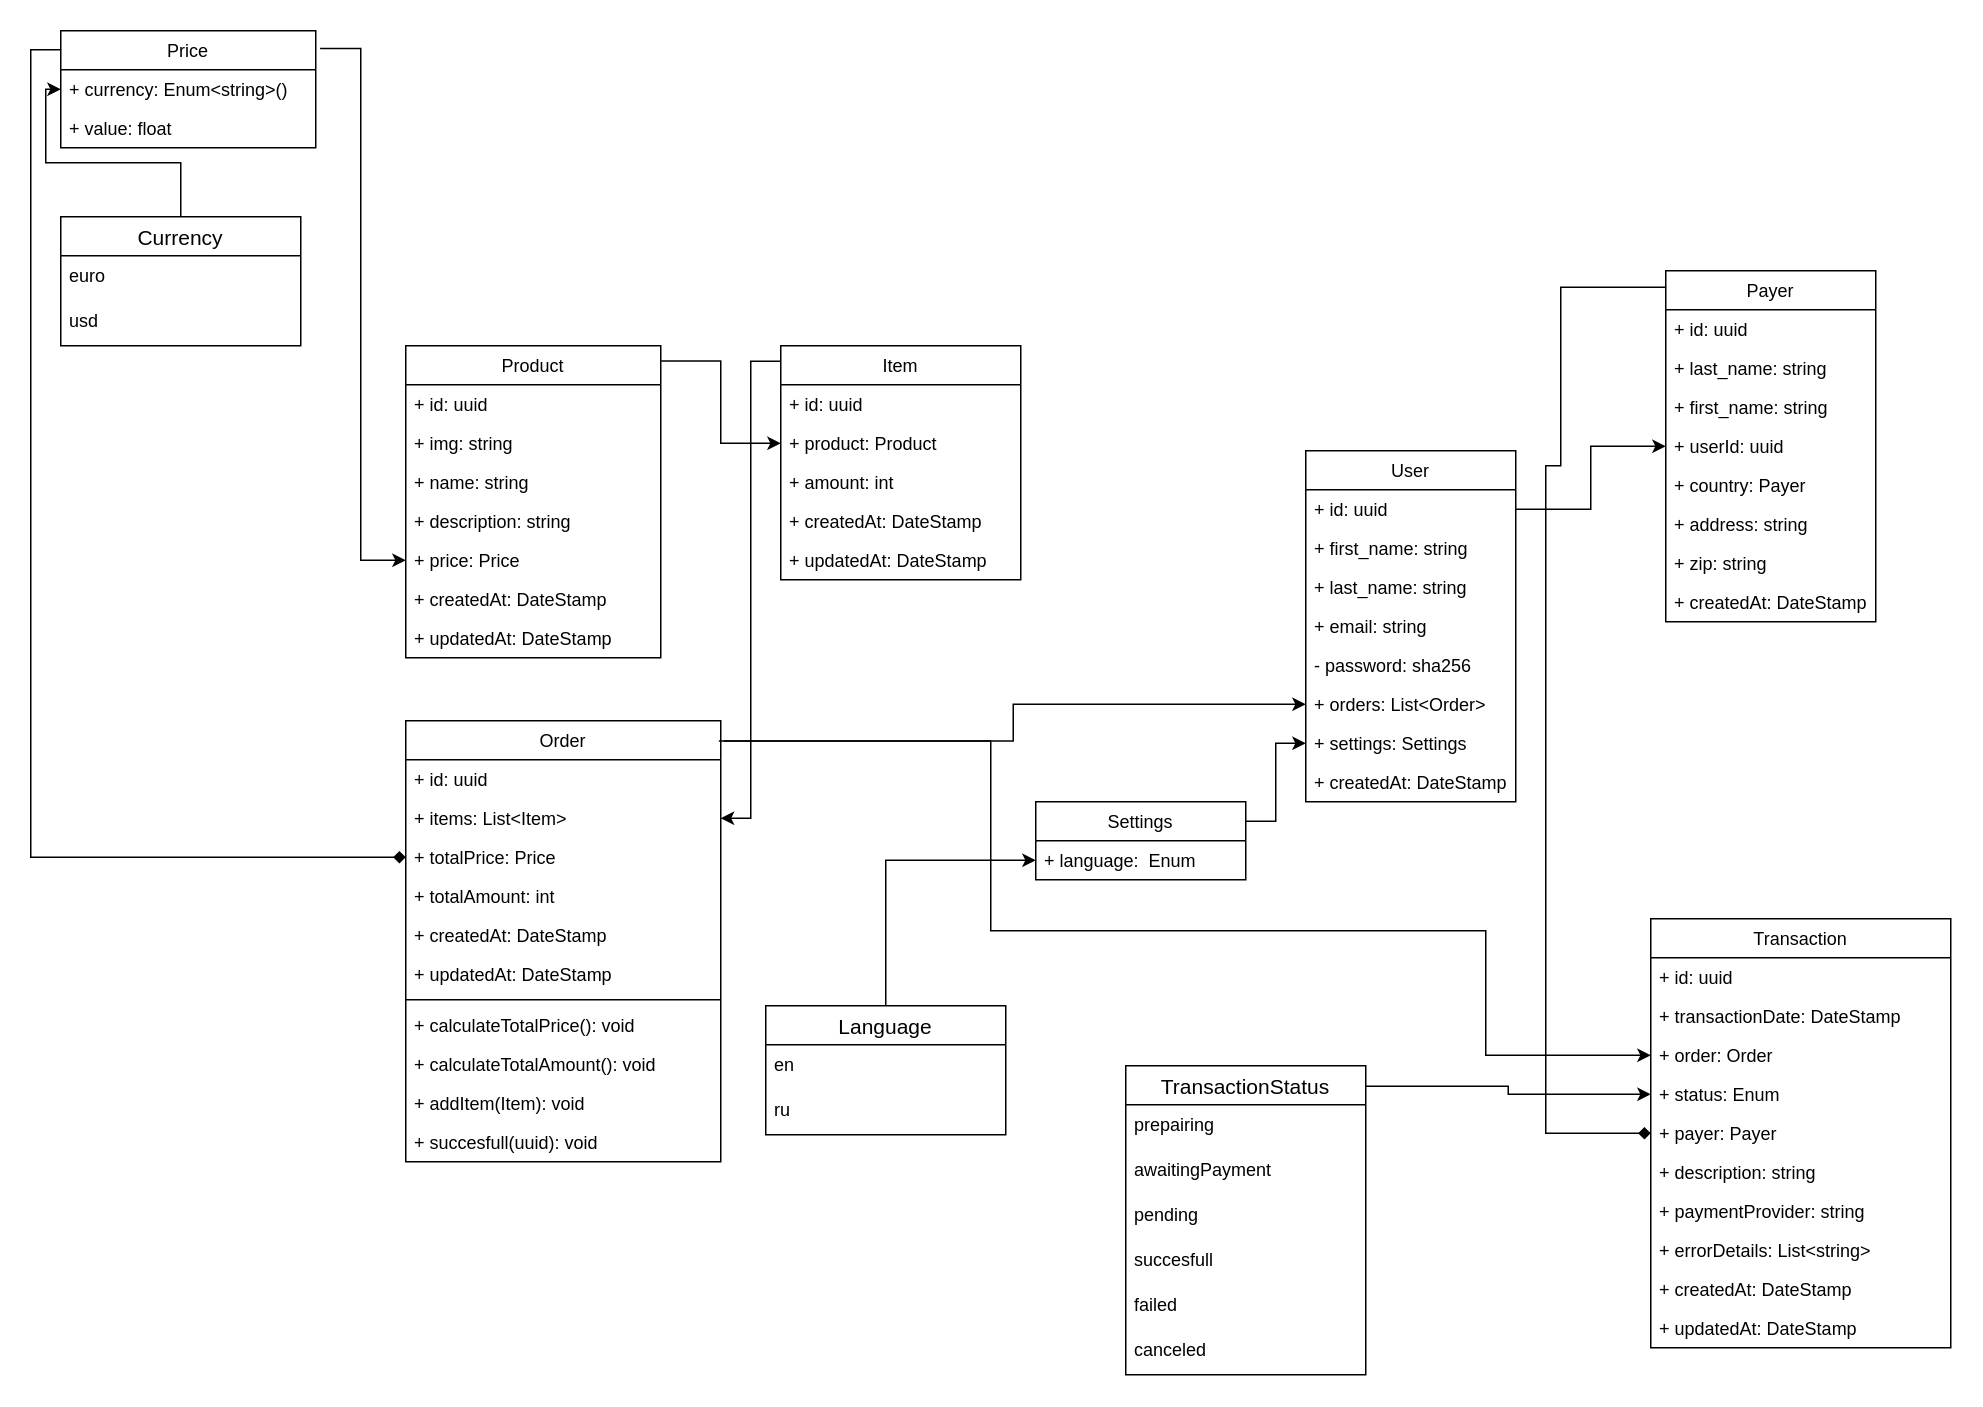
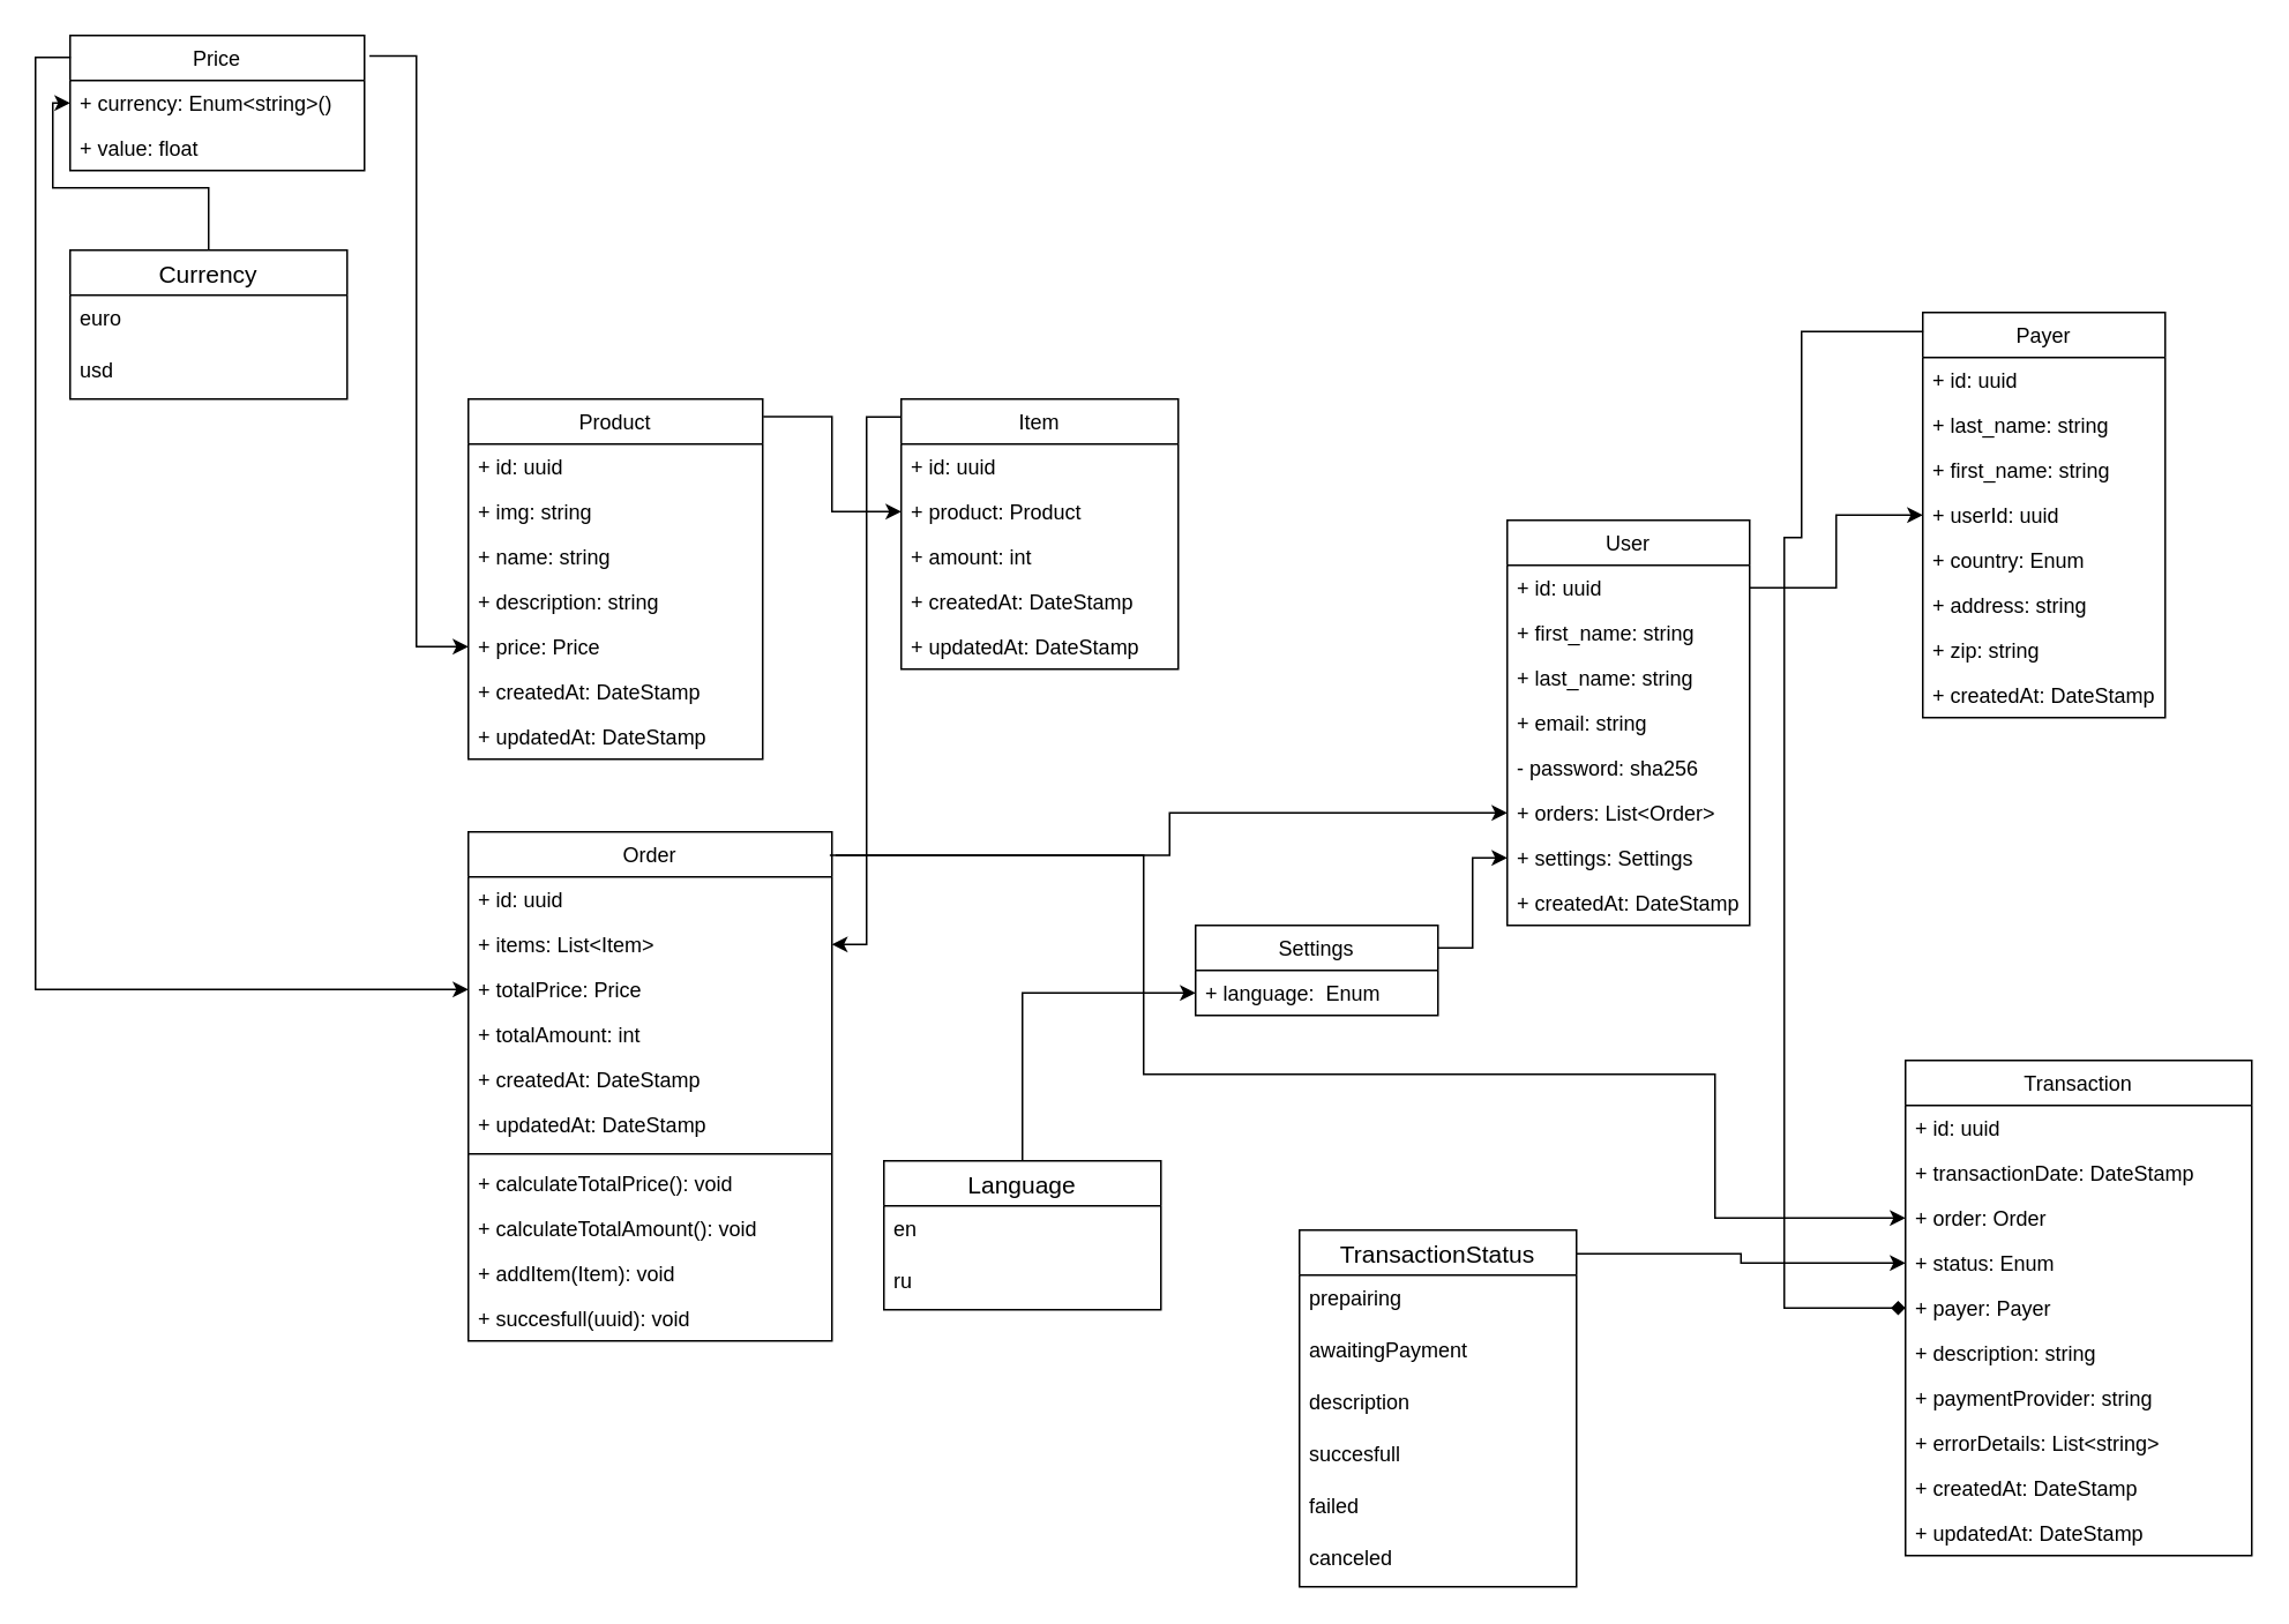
- <mxCell id="53" value="+ country: Payer" style="text;strokeColor=none;fillColor=none;align=left;verticalAlign=top;spacingLeft=4;spacingRight=4;overflow=hidden;rotatable=0;points=[[0,0.5],[1,0.5]];portConstraint=eastwest;" vertex="1" parent="48"><mxGeometry y="130" width="140" height="26" as="geometry" /></mxCell>
+ <mxCell id="53" value="+ country: Enum" style="text;strokeColor=none;fillColor=none;align=left;verticalAlign=top;spacingLeft=4;spacingRight=4;overflow=hidden;rotatable=0;points=[[0,0.5],[1,0.5]];portConstraint=eastwest;" vertex="1" parent="48"><mxGeometry y="130" width="140" height="26" as="geometry" /></mxCell>
- <mxCell id="11" style="edgeStyle=orthogonalEdgeStyle;rounded=0;orthogonalLoop=1;jettySize=auto;html=1;entryX=0;entryY=0.5;entryDx=0;entryDy=0;exitX=0.002;exitY=0.162;exitDx=0;exitDy=0;exitPerimeter=0;endArrow=diamond;" edge="1" parent="1" source="12" target="32"><mxGeometry relative="1" as="geometry"><Array as="points"><mxPoint x="20" y="33" /><mxPoint x="20" y="571" /></Array></mxGeometry></mxCell>
+ <mxCell id="11" style="edgeStyle=orthogonalEdgeStyle;rounded=0;orthogonalLoop=1;jettySize=auto;html=1;entryX=0;entryY=0.5;entryDx=0;entryDy=0;exitX=0.002;exitY=0.162;exitDx=0;exitDy=0;exitPerimeter=0;" edge="1" parent="1" source="12" target="32"><mxGeometry relative="1" as="geometry"><Array as="points"><mxPoint x="20" y="33" /><mxPoint x="20" y="571" /></Array></mxGeometry></mxCell>
- <mxCell id="75" value="pending" style="text;strokeColor=none;fillColor=none;spacingLeft=4;spacingRight=4;overflow=hidden;rotatable=0;points=[[0,0.5],[1,0.5]];portConstraint=eastwest;fontSize=12;" vertex="1" parent="72"><mxGeometry y="86" width="160" height="30" as="geometry" /></mxCell>
+ <mxCell id="75" value="description" style="text;strokeColor=none;fillColor=none;spacingLeft=4;spacingRight=4;overflow=hidden;rotatable=0;points=[[0,0.5],[1,0.5]];portConstraint=eastwest;fontSize=12;" vertex="1" parent="72"><mxGeometry y="86" width="160" height="30" as="geometry" /></mxCell>
